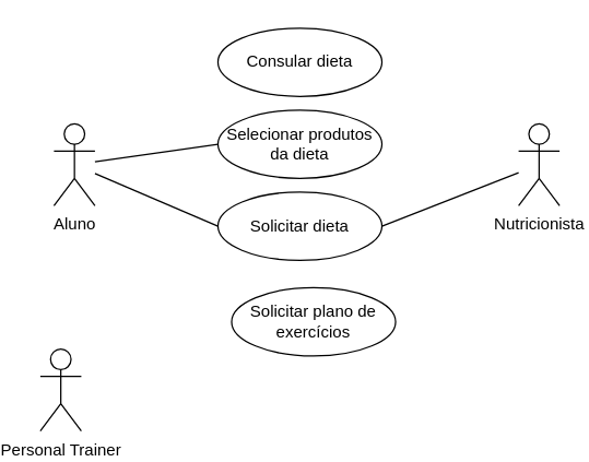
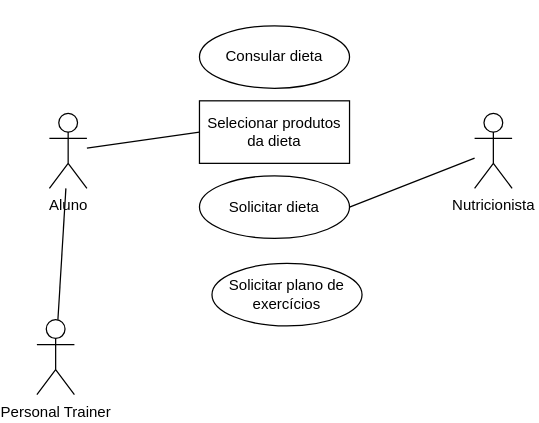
- <mxCell id="9" value="Selecionar produtos da dieta" style="ellipse;whiteSpace=wrap;html=1;" vertex="1" parent="1"><mxGeometry x="150" y="80" width="120" height="50" as="geometry" /></mxCell>
+ <mxCell id="9" value="Selecionar produtos da dieta" style="whiteSpace=wrap;html=1;rounded=0;" vertex="1" parent="1"><mxGeometry x="150" y="80" width="120" height="50" as="geometry" /></mxCell>
- <mxCell id="2" style="rounded=0;orthogonalLoop=1;jettySize=auto;html=1;startArrow=none;startFill=0;endArrow=none;endFill=0;entryX=0;entryY=0.5;entryDx=0;entryDy=0;" edge="1" parent="1" source="3" target="7"><mxGeometry relative="1" as="geometry" /></mxCell>
+ <mxCell id="2" style="rounded=0;orthogonalLoop=1;jettySize=auto;html=1;startArrow=none;startFill=0;endArrow=none;endFill=0;" edge="1" parent="1" source="3" target="6"><mxGeometry relative="1" as="geometry" /></mxCell>
